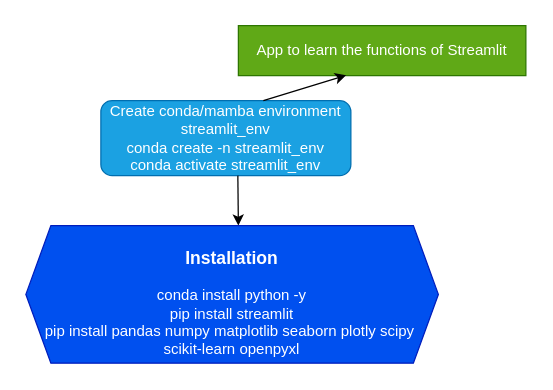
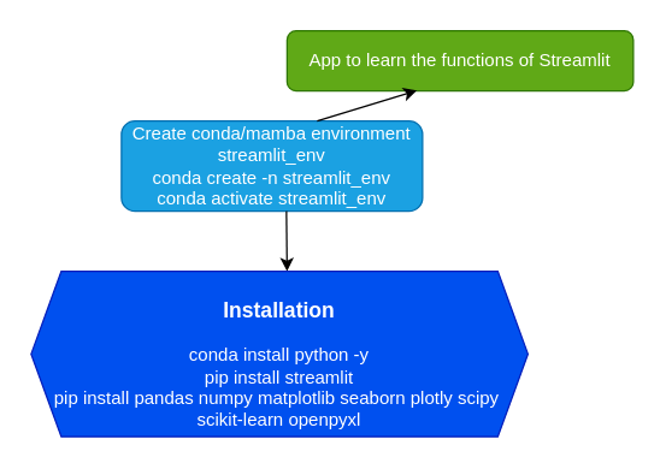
- <mxCell id="3" value="App to learn the functions of Streamlit" style="whiteSpace=wrap;html=1;fillColor=#60a917;strokeColor=#2D7600;fontColor=#ffffff;labelBackgroundColor=none;rounded=0;" parent="1" vertex="1"><mxGeometry x="190" y="20" width="230" height="40" as="geometry" /></mxCell>
+ <mxCell id="3" value="App to learn the functions of Streamlit" style="rounded=1;whiteSpace=wrap;html=1;fillColor=#60a917;strokeColor=#2D7600;fontColor=#ffffff;labelBackgroundColor=none;" parent="1" vertex="1"><mxGeometry x="190" y="20" width="230" height="40" as="geometry" /></mxCell>
